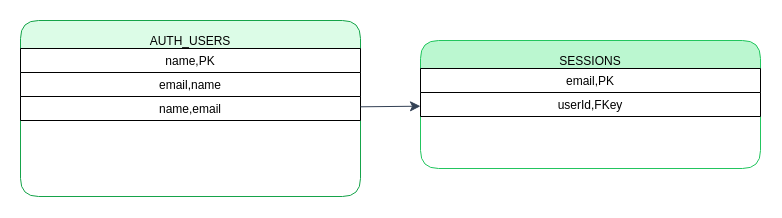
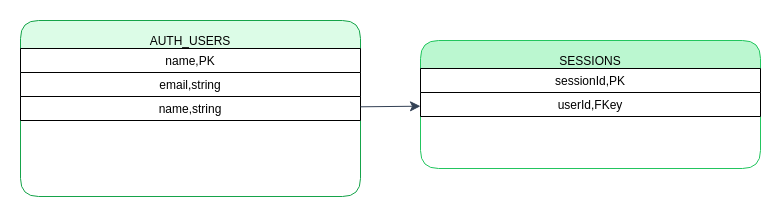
- <mxCell id="7" value="email,PK" style="shape=tableRow;" vertex="1" parent="6"><mxGeometry x="0" y="28" width="340" height="24" as="geometry" /></mxCell>
+ <mxCell id="7" value="sessionId,PK" style="shape=tableRow;" vertex="1" parent="6"><mxGeometry x="0" y="28" width="340" height="24" as="geometry" /></mxCell>
- <mxCell id="4" value="email,name" style="shape=tableRow;" vertex="1" parent="2"><mxGeometry x="0" y="52" width="340" height="24" as="geometry" /></mxCell>
+ <mxCell id="4" value="email,string" style="shape=tableRow;" vertex="1" parent="2"><mxGeometry x="0" y="52" width="340" height="24" as="geometry" /></mxCell>
- <mxCell id="5" value="name,email" style="shape=tableRow;" vertex="1" parent="2"><mxGeometry x="0" y="76" width="340" height="24" as="geometry" /></mxCell>
+ <mxCell id="5" value="name,string" style="shape=tableRow;" vertex="1" parent="2"><mxGeometry x="0" y="76" width="340" height="24" as="geometry" /></mxCell>
